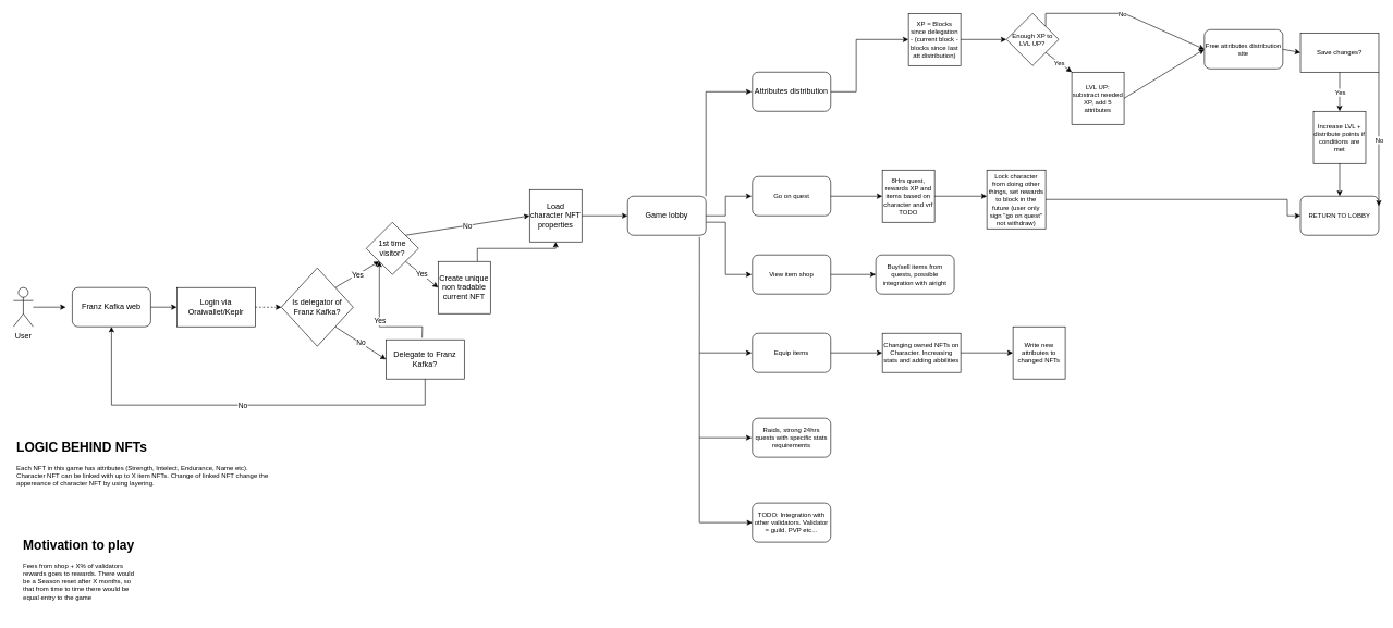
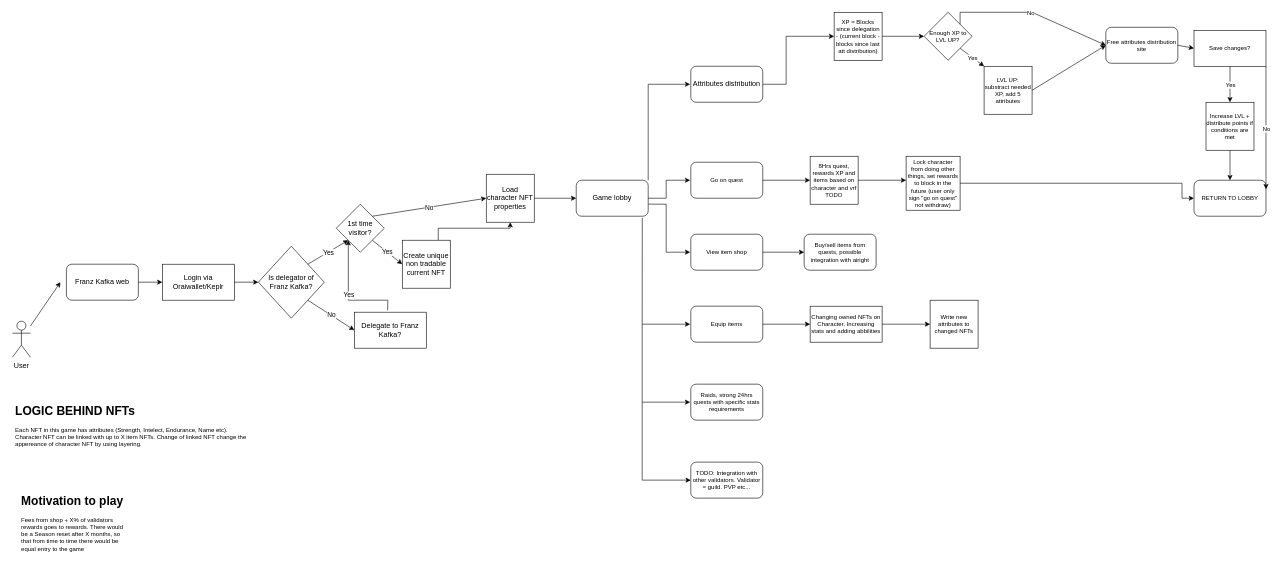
- <mxCell id="2" value="User" style="shape=umlActor;verticalLabelPosition=bottom;verticalAlign=top;html=1;outlineConnect=0;" vertex="1" parent="1"><mxGeometry x="20" y="440" width="30" height="60" as="geometry" /></mxCell>
+ <mxCell id="2" value="User" style="shape=umlActor;verticalLabelPosition=bottom;verticalAlign=top;html=1;outlineConnect=0;" vertex="1" parent="1"><mxGeometry x="20" y="535" width="30" height="60" as="geometry" /></mxCell>
- <mxCell id="9" value="" style="endArrow=classic;html=1;rounded=0;exitX=1;exitY=0.5;exitDx=0;exitDy=0;entryX=0;entryY=0.5;entryDx=0;entryDy=0;dashed=1;" edge="1" parent="1" source="6" target="8"><mxGeometry width="50" height="50" relative="1" as="geometry"><mxPoint x="540" y="700" as="sourcePoint" /><mxPoint x="590" y="650" as="targetPoint" /></mxGeometry></mxCell>
+ <mxCell id="9" value="" style="endArrow=classic;html=1;rounded=0;exitX=1;exitY=0.5;exitDx=0;exitDy=0;entryX=0;entryY=0.5;entryDx=0;entryDy=0;" edge="1" parent="1" source="6" target="8"><mxGeometry width="50" height="50" relative="1" as="geometry"><mxPoint x="540" y="700" as="sourcePoint" /><mxPoint x="590" y="650" as="targetPoint" /></mxGeometry></mxCell>
- <mxCell id="17" value="" style="endArrow=classic;html=1;rounded=0;exitX=0.5;exitY=1;exitDx=0;exitDy=0;entryX=0.5;entryY=1;entryDx=0;entryDy=0;" edge="1" parent="1" source="14" target="4"><mxGeometry relative="1" as="geometry"><mxPoint x="600" y="550" as="sourcePoint" /><mxPoint x="650" y="660" as="targetPoint" /><Array as="points"><mxPoint x="650" y="620" /><mxPoint x="170" y="620" /></Array></mxGeometry></mxCell>
- <mxCell id="18" value="No" style="edgeLabel;resizable=0;html=1;align=center;verticalAlign=middle;" connectable="0" vertex="1" parent="17"><mxGeometry relative="1" as="geometry" /></mxCell>
